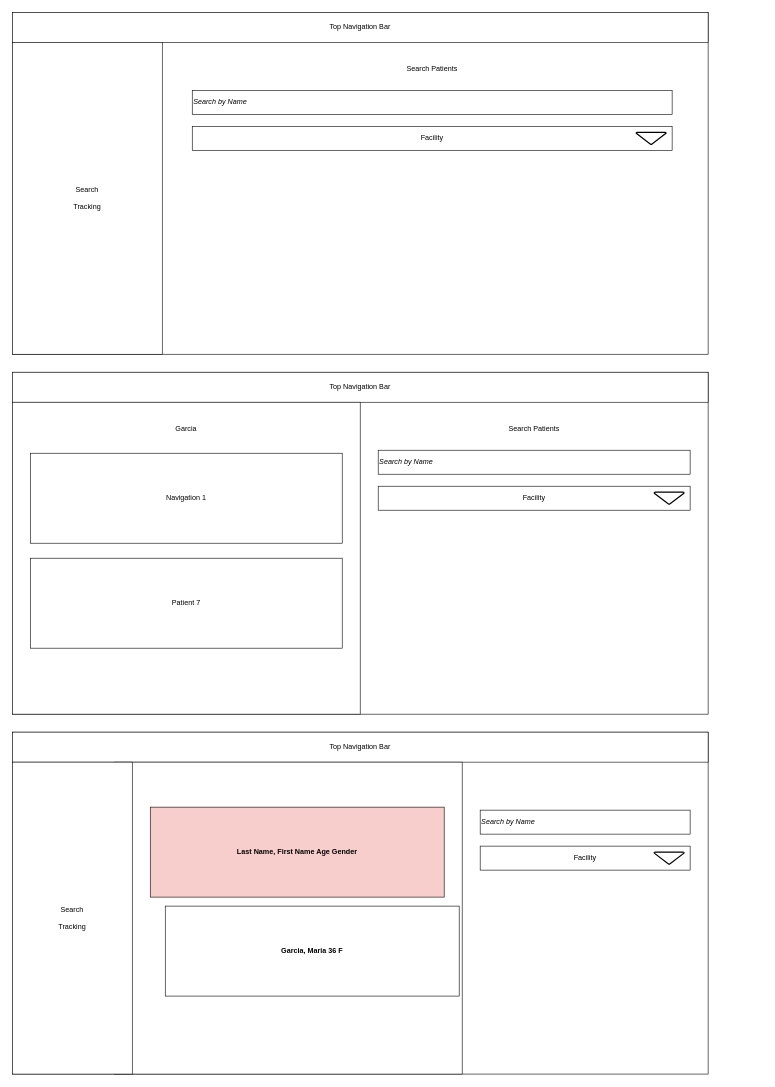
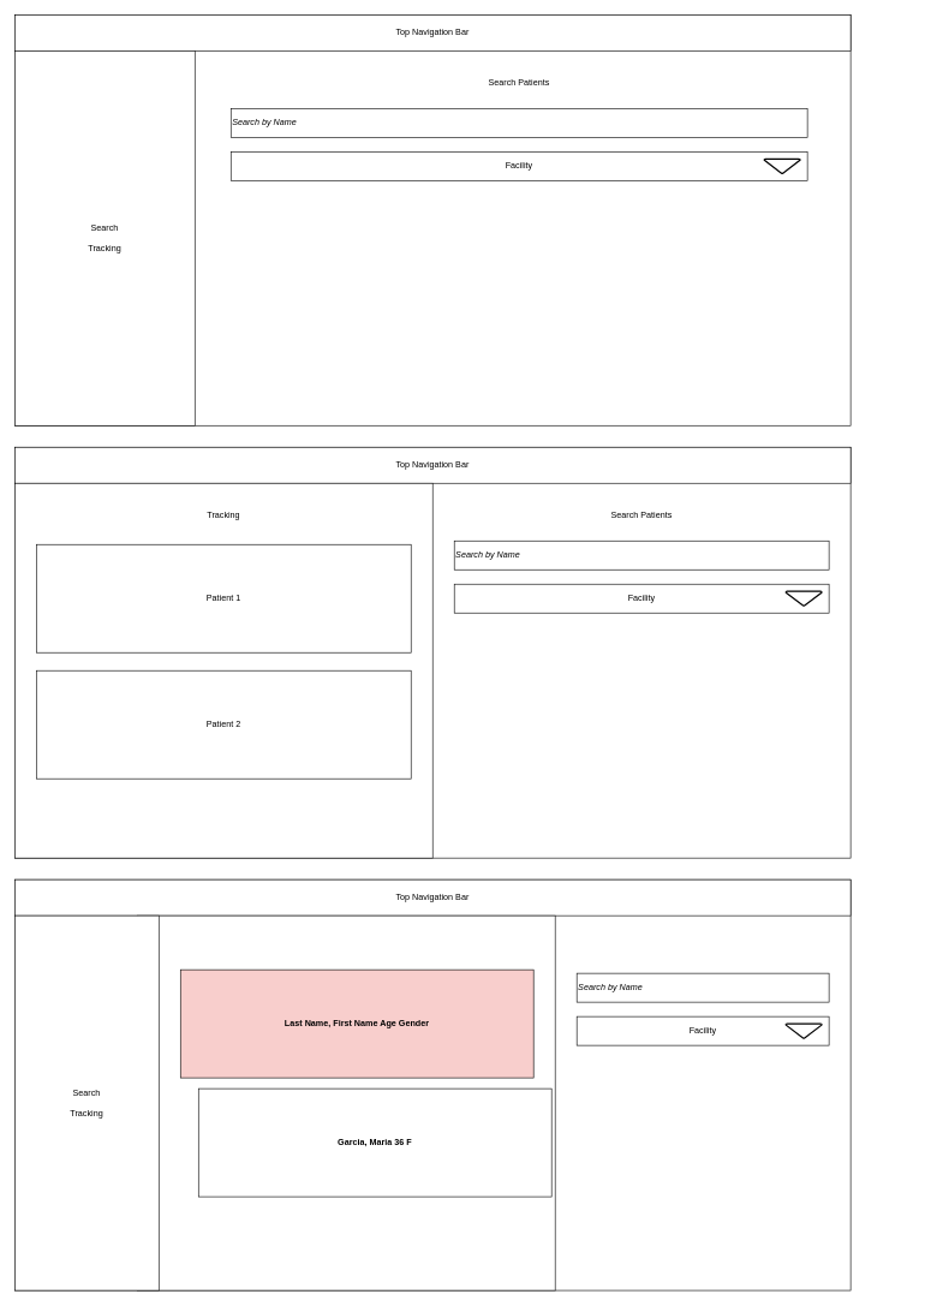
- <mxCell id="16" value="Garcia" style="text;html=1;strokeColor=none;fillColor=none;align=center;verticalAlign=middle;whiteSpace=wrap;rounded=0;" parent="1" vertex="1"><mxGeometry x="30" y="700" width="560" height="30" as="geometry" /></mxCell>
+ <mxCell id="16" value="Tracking" style="text;html=1;strokeColor=none;fillColor=none;align=center;verticalAlign=middle;whiteSpace=wrap;rounded=0;" parent="1" vertex="1"><mxGeometry x="30" y="700" width="560" height="30" as="geometry" /></mxCell>
- <mxCell id="17" value="Navigation 1" style="rounded=0;whiteSpace=wrap;html=1;" parent="1" vertex="1"><mxGeometry x="50" y="755" width="520" height="150" as="geometry" /></mxCell>
+ <mxCell id="17" value="Patient 1" style="rounded=0;whiteSpace=wrap;html=1;" parent="1" vertex="1"><mxGeometry x="50" y="755" width="520" height="150" as="geometry" /></mxCell>
- <mxCell id="18" value="Patient 7" style="rounded=0;whiteSpace=wrap;html=1;" parent="1" vertex="1"><mxGeometry x="50" y="930" width="520" height="150" as="geometry" /></mxCell>
+ <mxCell id="18" value="Patient 2" style="rounded=0;whiteSpace=wrap;html=1;" parent="1" vertex="1"><mxGeometry x="50" y="930" width="520" height="150" as="geometry" /></mxCell>
